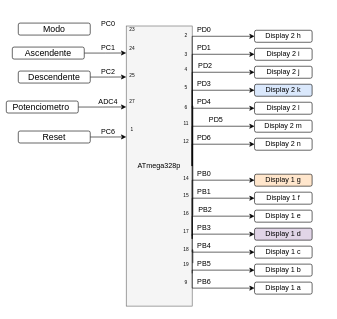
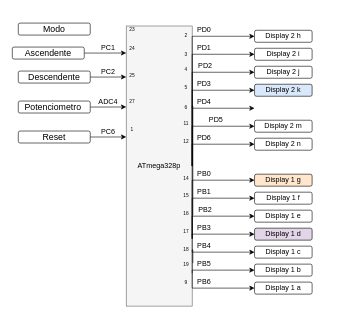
- <mxCell id="44" value="PC0" style="text;html=1;strokeColor=none;fillColor=none;align=center;verticalAlign=middle;whiteSpace=wrap;rounded=0;" parent="1" vertex="1"><mxGeometry x="160" y="30" width="40" height="20" as="geometry" /></mxCell>
- <mxCell id="76" value="&lt;font face=&quot;calibri, sans-serif&quot;&gt;&lt;span style=&quot;font-size: 14.667px&quot;&gt;Potenciometro&amp;nbsp;&lt;/span&gt;&lt;/font&gt;" style="rounded=1;whiteSpace=wrap;html=1;" vertex="1" parent="1"><mxGeometry x="10" y="168" width="120" height="20" as="geometry" /></mxCell>
+ <mxCell id="76" value="&lt;font face=&quot;calibri, sans-serif&quot;&gt;&lt;span style=&quot;font-size: 14.667px&quot;&gt;Potenciometro&amp;nbsp;&lt;/span&gt;&lt;/font&gt;" style="rounded=1;whiteSpace=wrap;html=1;" vertex="1" parent="1"><mxGeometry x="30" y="168" width="120" height="20" as="geometry" /></mxCell>
- <mxCell id="41" value="Display 2 l" style="rounded=1;whiteSpace=wrap;html=1;" parent="2" vertex="1"><mxGeometry x="214" y="150" width="96" height="20" as="geometry" /></mxCell>
